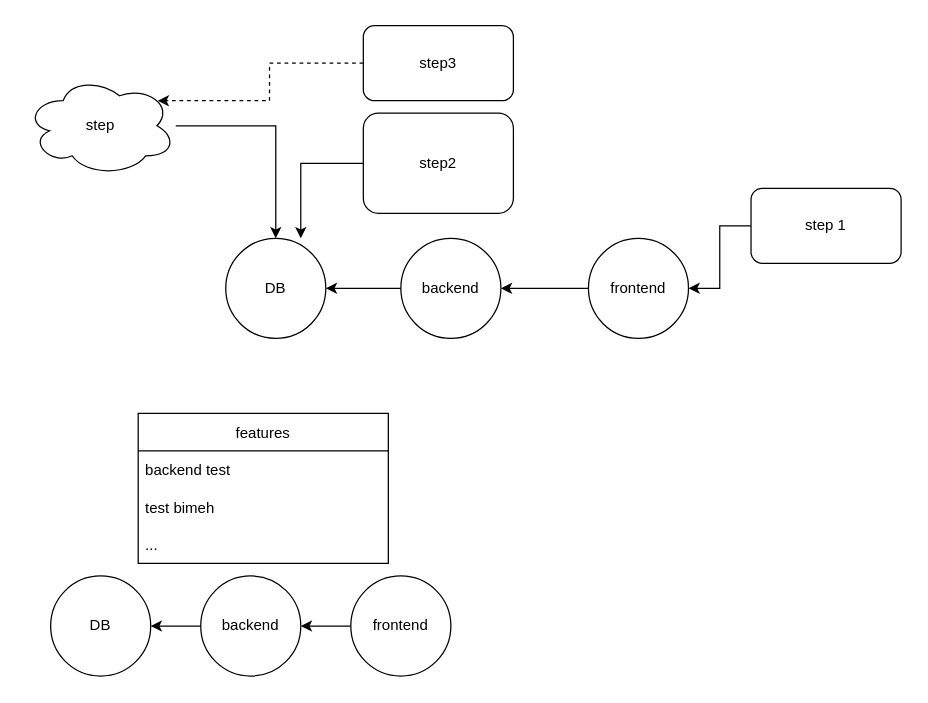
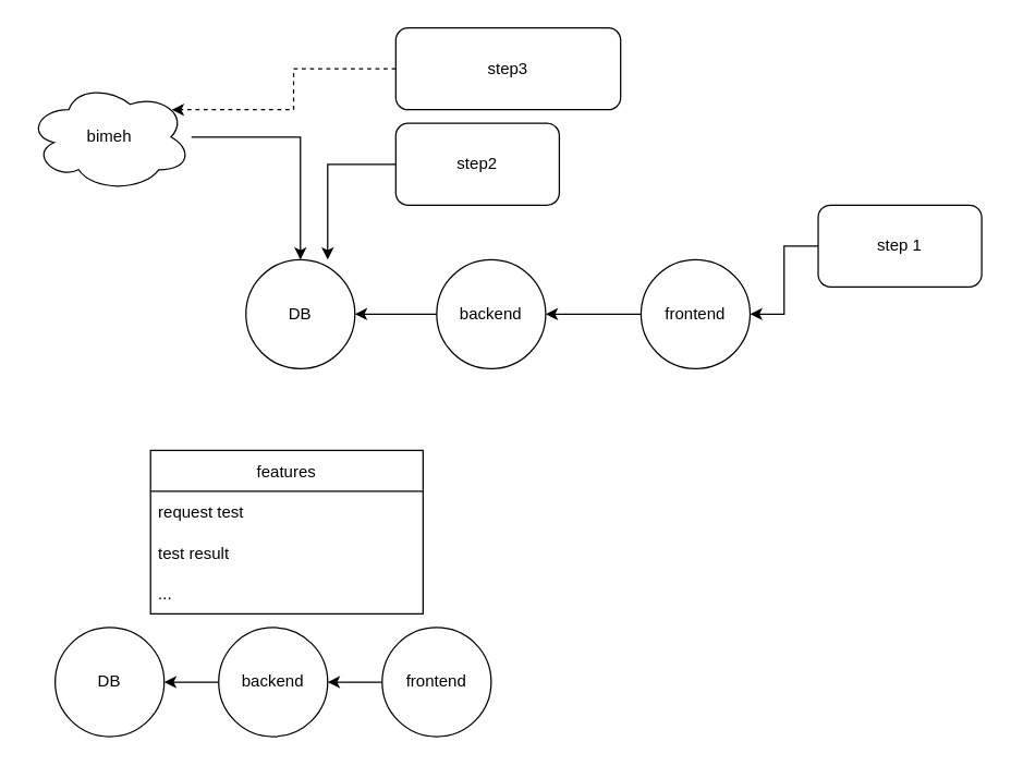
- <mxCell id="14" value="&lt;div&gt;step3&lt;/div&gt;" style="rounded=1;whiteSpace=wrap;html=1;" parent="1" vertex="1"><mxGeometry x="290" y="20" width="120" height="60" as="geometry" /></mxCell>
+ <mxCell id="14" value="&lt;div&gt;step3&lt;/div&gt;" style="rounded=1;whiteSpace=wrap;html=1;" parent="1" vertex="1"><mxGeometry x="290" y="20" width="165" height="60" as="geometry" /></mxCell>
- <mxCell id="10" value="step" style="ellipse;shape=cloud;whiteSpace=wrap;html=1;" parent="1" vertex="1"><mxGeometry x="20" y="60" width="120" height="80" as="geometry" /></mxCell>
+ <mxCell id="10" value="bimeh" style="ellipse;shape=cloud;whiteSpace=wrap;html=1;" parent="1" vertex="1"><mxGeometry x="20" y="60" width="120" height="80" as="geometry" /></mxCell>
- <mxCell id="12" value="step2" style="rounded=1;whiteSpace=wrap;html=1;" parent="1" vertex="1"><mxGeometry x="290" y="90" width="120" height="80" as="geometry" /></mxCell>
+ <mxCell id="12" value="step2" style="rounded=1;whiteSpace=wrap;html=1;" parent="1" vertex="1"><mxGeometry x="290" y="90" width="120" height="60" as="geometry" /></mxCell>
- <mxCell id="16" value="backend test" style="text;strokeColor=none;fillColor=none;align=left;verticalAlign=middle;spacingLeft=4;spacingRight=4;overflow=hidden;points=[[0,0.5],[1,0.5]];portConstraint=eastwest;rotatable=0;" parent="15" vertex="1"><mxGeometry y="30" width="200" height="30" as="geometry" /></mxCell>
+ <mxCell id="16" value="request test" style="text;strokeColor=none;fillColor=none;align=left;verticalAlign=middle;spacingLeft=4;spacingRight=4;overflow=hidden;points=[[0,0.5],[1,0.5]];portConstraint=eastwest;rotatable=0;" parent="15" vertex="1"><mxGeometry y="30" width="200" height="30" as="geometry" /></mxCell>
- <mxCell id="17" value="test bimeh" style="text;strokeColor=none;fillColor=none;align=left;verticalAlign=middle;spacingLeft=4;spacingRight=4;overflow=hidden;points=[[0,0.5],[1,0.5]];portConstraint=eastwest;rotatable=0;" parent="15" vertex="1"><mxGeometry y="60" width="200" height="30" as="geometry" /></mxCell>
+ <mxCell id="17" value="test result" style="text;strokeColor=none;fillColor=none;align=left;verticalAlign=middle;spacingLeft=4;spacingRight=4;overflow=hidden;points=[[0,0.5],[1,0.5]];portConstraint=eastwest;rotatable=0;" parent="15" vertex="1"><mxGeometry y="60" width="200" height="30" as="geometry" /></mxCell>
